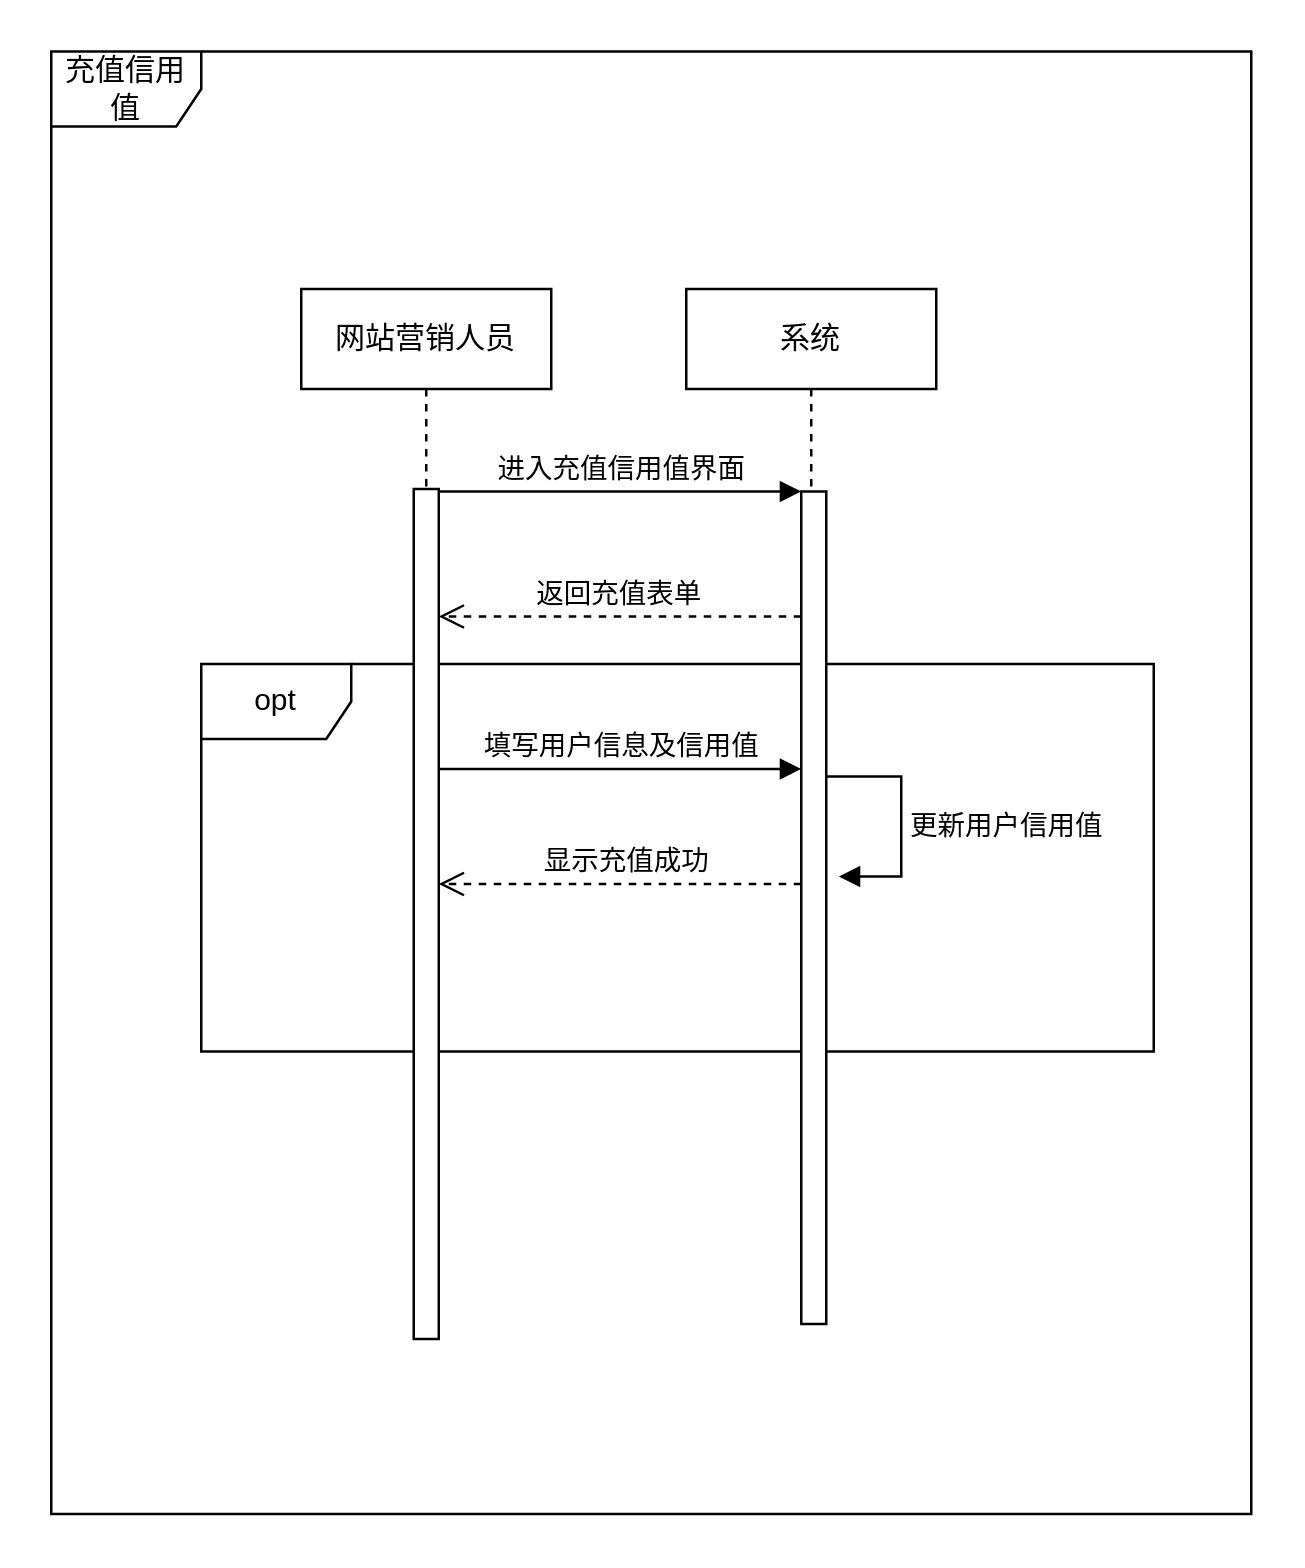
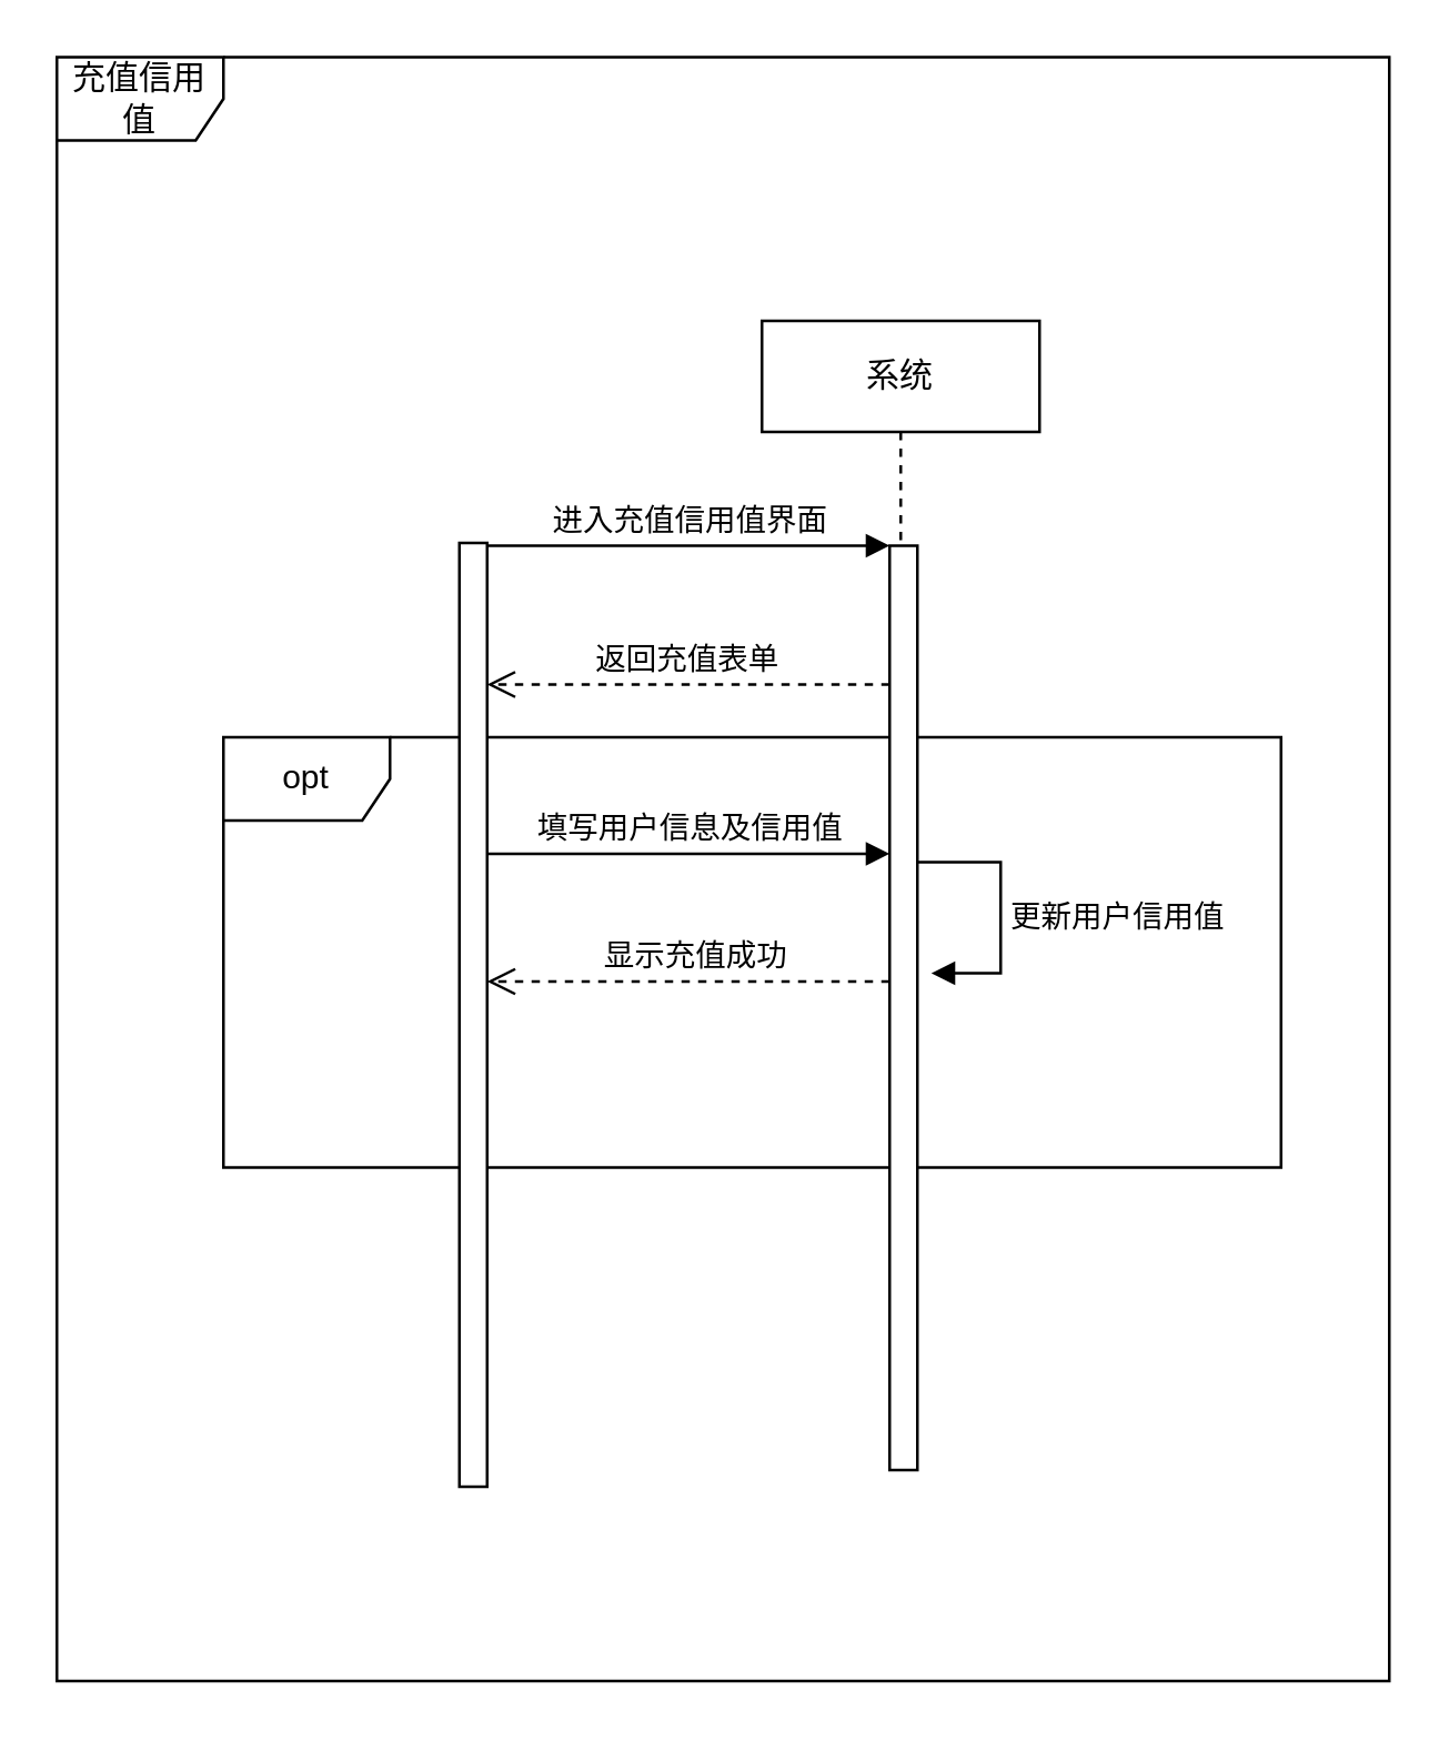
- <mxCell id="4" value="网站营销人员" style="shape=umlLifeline;perimeter=lifelinePerimeter;whiteSpace=wrap;html=1;container=1;collapsible=0;recursiveResize=0;outlineConnect=0;" parent="1" vertex="1"><mxGeometry x="120" y="115" width="100" height="80" as="geometry" /></mxCell>
